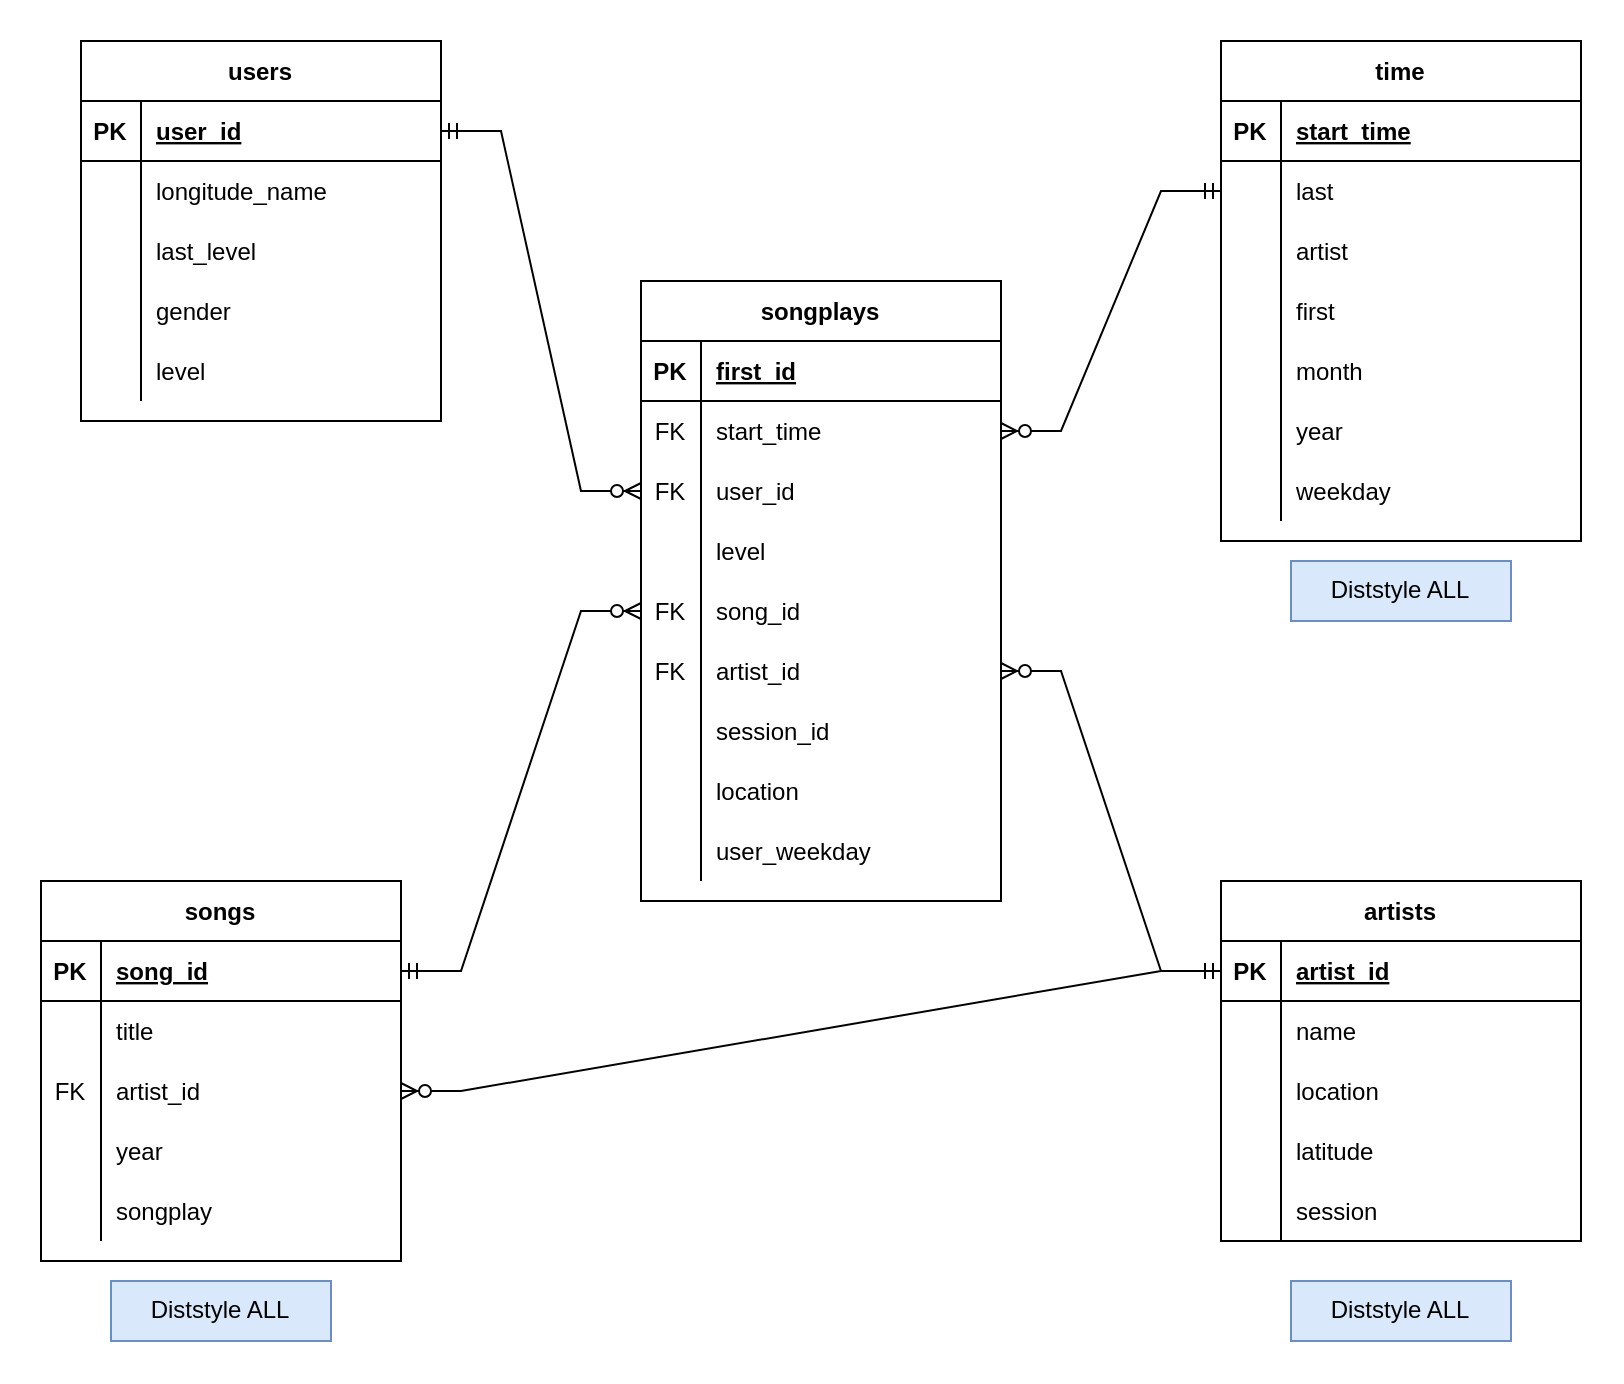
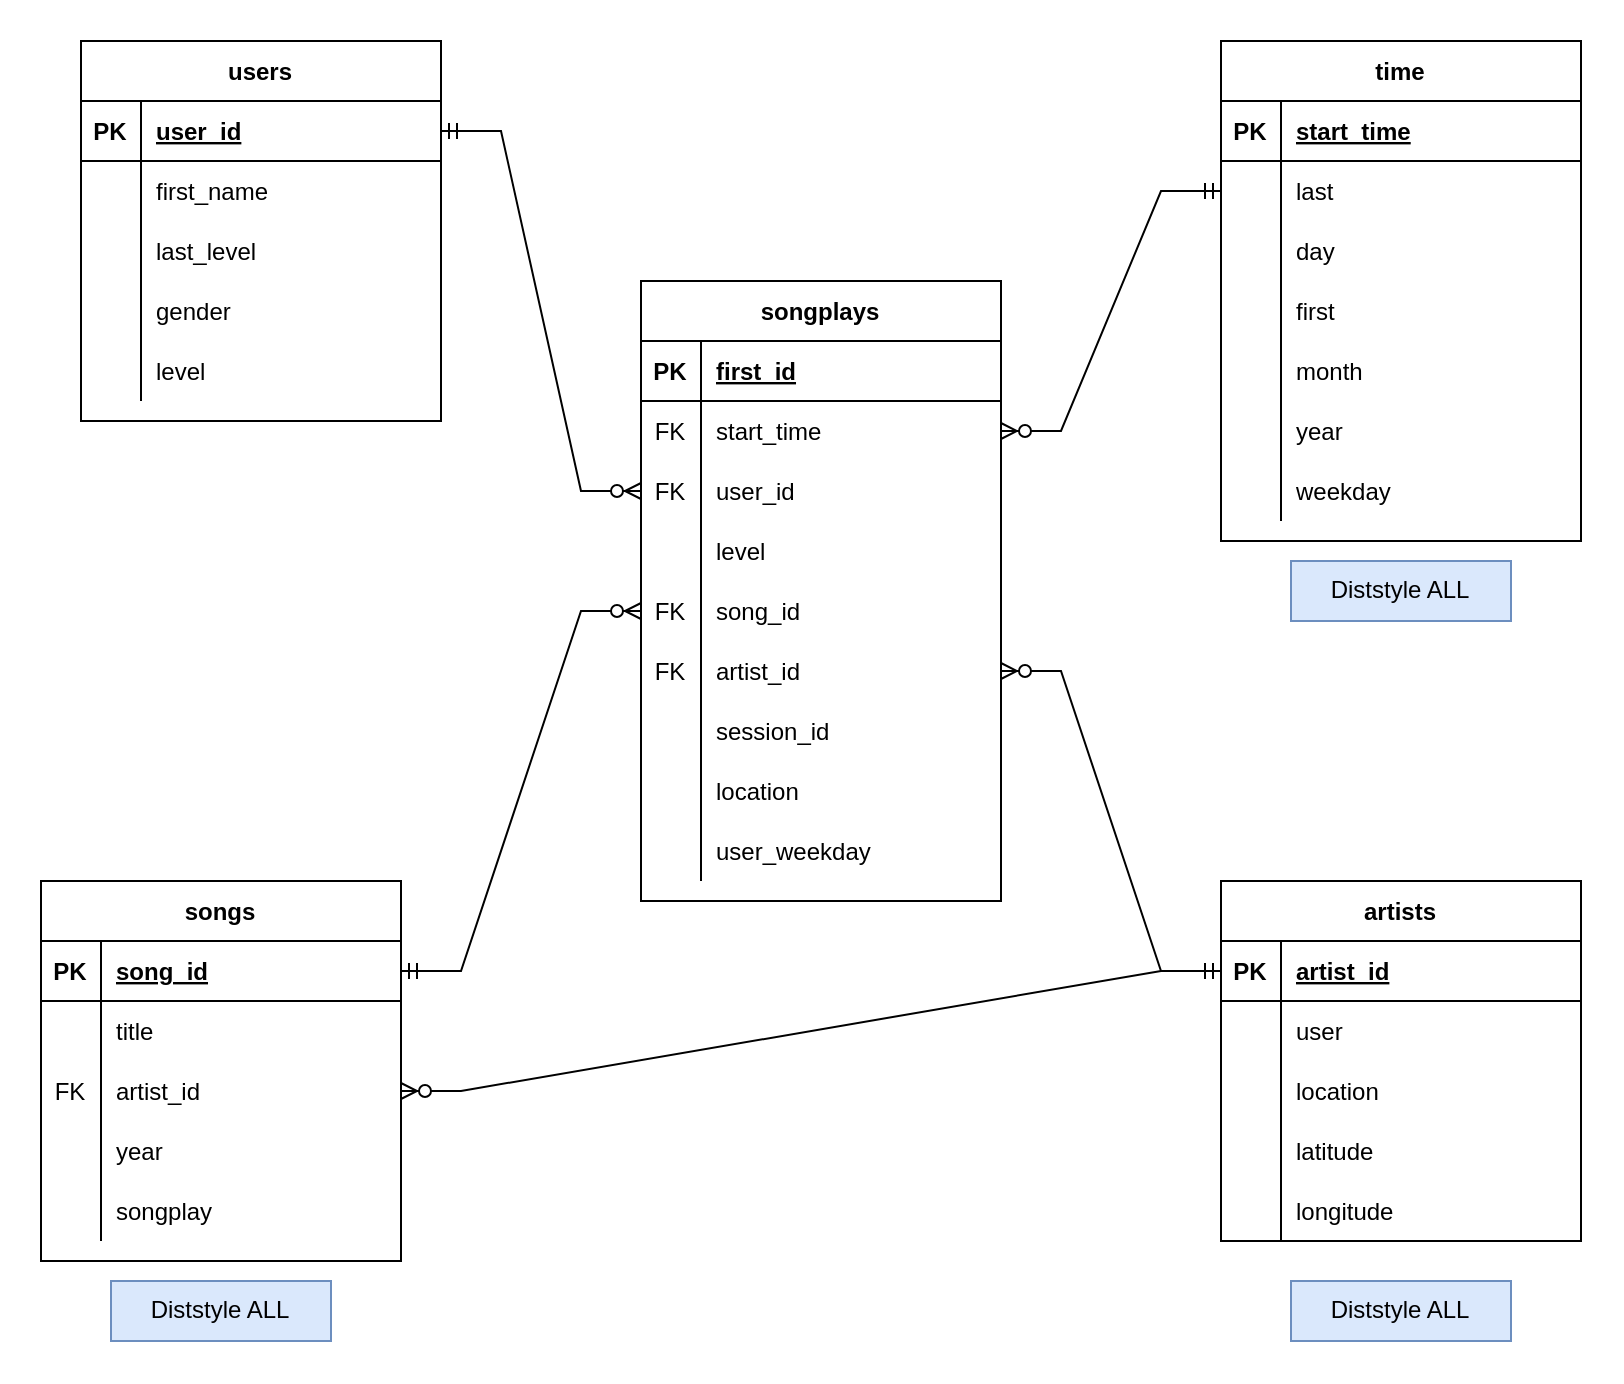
- <mxCell id="52" value="longitude_name" style="shape=partialRectangle;connectable=0;fillColor=none;top=0;left=0;bottom=0;right=0;align=left;spacingLeft=6;overflow=hidden;" vertex="1" parent="50"><mxGeometry x="30" width="150" height="30" as="geometry"><mxRectangle width="150" height="30" as="alternateBounds" /></mxGeometry></mxCell>
+ <mxCell id="52" value="first_name" style="shape=partialRectangle;connectable=0;fillColor=none;top=0;left=0;bottom=0;right=0;align=left;spacingLeft=6;overflow=hidden;" vertex="1" parent="50"><mxGeometry x="30" width="150" height="30" as="geometry"><mxRectangle width="150" height="30" as="alternateBounds" /></mxGeometry></mxCell>
- <mxCell id="71" value="artist" style="shape=partialRectangle;connectable=0;fillColor=none;top=0;left=0;bottom=0;right=0;align=left;spacingLeft=6;overflow=hidden;" vertex="1" parent="69"><mxGeometry x="30" width="150" height="30" as="geometry"><mxRectangle width="150" height="30" as="alternateBounds" /></mxGeometry></mxCell>
+ <mxCell id="71" value="day" style="shape=partialRectangle;connectable=0;fillColor=none;top=0;left=0;bottom=0;right=0;align=left;spacingLeft=6;overflow=hidden;" vertex="1" parent="69"><mxGeometry x="30" width="150" height="30" as="geometry"><mxRectangle width="150" height="30" as="alternateBounds" /></mxGeometry></mxCell>
- <mxCell id="36" value="name" style="shape=partialRectangle;connectable=0;fillColor=none;top=0;left=0;bottom=0;right=0;align=left;spacingLeft=6;overflow=hidden;" vertex="1" parent="34"><mxGeometry x="30" width="150" height="30" as="geometry"><mxRectangle width="150" height="30" as="alternateBounds" /></mxGeometry></mxCell>
+ <mxCell id="36" value="user" style="shape=partialRectangle;connectable=0;fillColor=none;top=0;left=0;bottom=0;right=0;align=left;spacingLeft=6;overflow=hidden;" vertex="1" parent="34"><mxGeometry x="30" width="150" height="30" as="geometry"><mxRectangle width="150" height="30" as="alternateBounds" /></mxGeometry></mxCell>
- <mxCell id="45" value="session" style="shape=partialRectangle;connectable=0;fillColor=none;top=0;left=0;bottom=0;right=0;align=left;spacingLeft=6;overflow=hidden;" vertex="1" parent="43"><mxGeometry x="30" width="150" height="30" as="geometry"><mxRectangle width="150" height="30" as="alternateBounds" /></mxGeometry></mxCell>
+ <mxCell id="45" value="longitude" style="shape=partialRectangle;connectable=0;fillColor=none;top=0;left=0;bottom=0;right=0;align=left;spacingLeft=6;overflow=hidden;" vertex="1" parent="43"><mxGeometry x="30" width="150" height="30" as="geometry"><mxRectangle width="150" height="30" as="alternateBounds" /></mxGeometry></mxCell>
